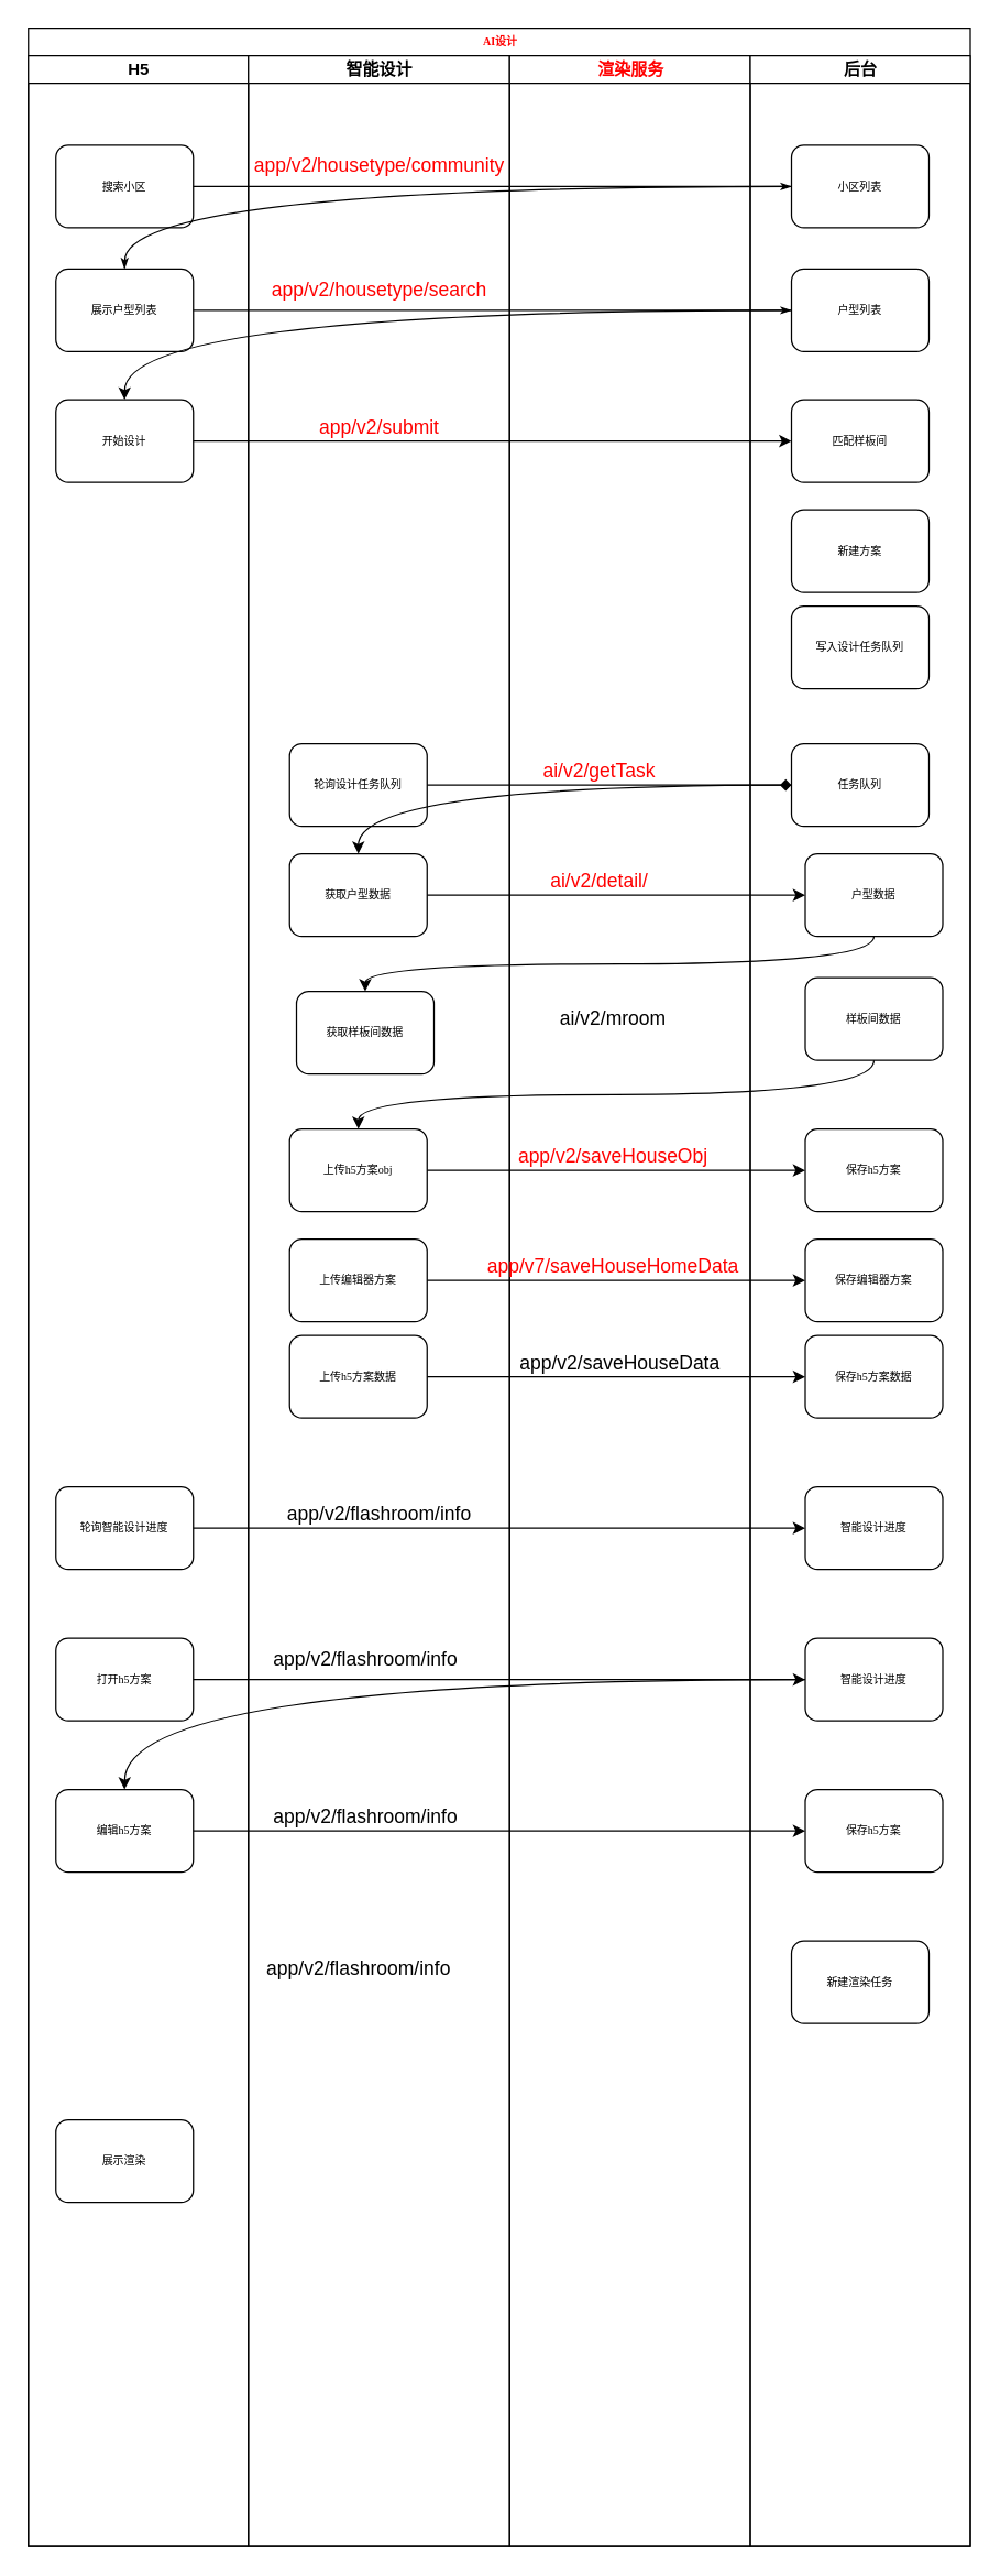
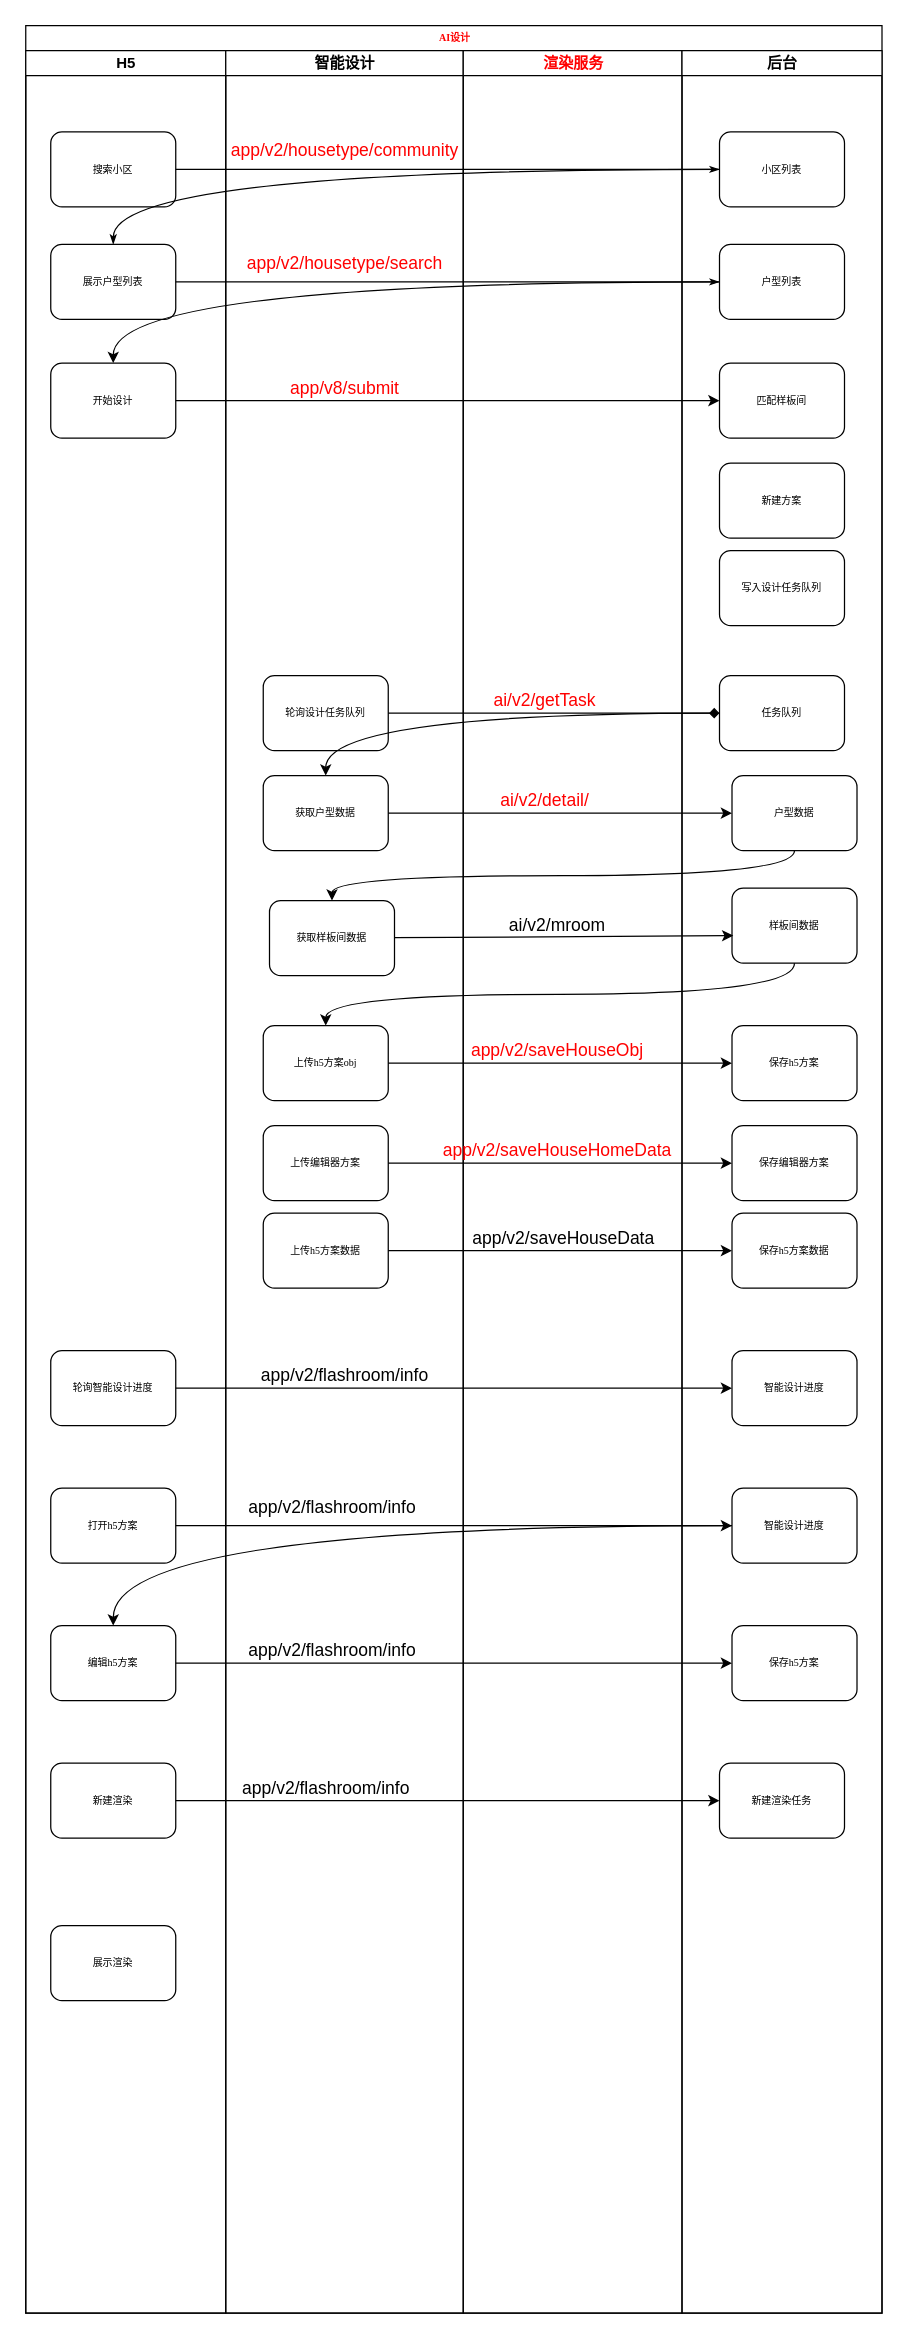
- <mxCell id="19" value="app/v2/submit" style="text;html=1;align=center;verticalAlign=middle;resizable=0;points=[];autosize=1;strokeColor=none;fillColor=none;fontSize=14;fontColor=#FF0000;" parent="15" vertex="1"><mxGeometry x="45" y="260" width="100" height="20" as="geometry" /></mxCell>
+ <mxCell id="19" value="app/v8/submit" style="text;html=1;align=center;verticalAlign=middle;resizable=0;points=[];autosize=1;strokeColor=none;fillColor=none;fontSize=14;fontColor=#FF0000;" parent="15" vertex="1"><mxGeometry x="45" y="260" width="100" height="20" as="geometry" /></mxCell>
+ <mxCell id="56" style="rounded=0;orthogonalLoop=1;jettySize=auto;html=1;entryX=0.01;entryY=0.633;entryDx=0;entryDy=0;entryPerimeter=0;" parent="2" source="21" target="43" edge="1"><mxGeometry relative="1" as="geometry" /></mxCell>
- <mxCell id="33" value="app/v7/saveHouseHomeData" style="text;html=1;align=center;verticalAlign=middle;resizable=0;points=[];autosize=1;strokeColor=none;fillColor=none;fontSize=14;fontColor=#FF0000;" parent="29" vertex="1"><mxGeometry x="-25" y="870" width="200" height="20" as="geometry" /></mxCell>
+ <mxCell id="33" value="app/v2/saveHouseHomeData" style="text;html=1;align=center;verticalAlign=middle;resizable=0;points=[];autosize=1;strokeColor=none;fillColor=none;fontSize=14;fontColor=#FF0000;" parent="29" vertex="1"><mxGeometry x="-25" y="870" width="200" height="20" as="geometry" /></mxCell>
+ <mxCell id="10" value="新建渲染" style="rounded=1;whiteSpace=wrap;html=1;shadow=0;labelBackgroundColor=none;strokeWidth=1;fontFamily=Verdana;fontSize=8;align=center;" parent="3" vertex="1"><mxGeometry x="20" y="1370" width="100" height="60" as="geometry" /></mxCell>
+ <mxCell id="65" style="edgeStyle=orthogonalEdgeStyle;curved=1;rounded=0;orthogonalLoop=1;jettySize=auto;html=1;entryX=0;entryY=0.5;entryDx=0;entryDy=0;" parent="2" source="10" target="50" edge="1"><mxGeometry relative="1" as="geometry" /></mxCell>
